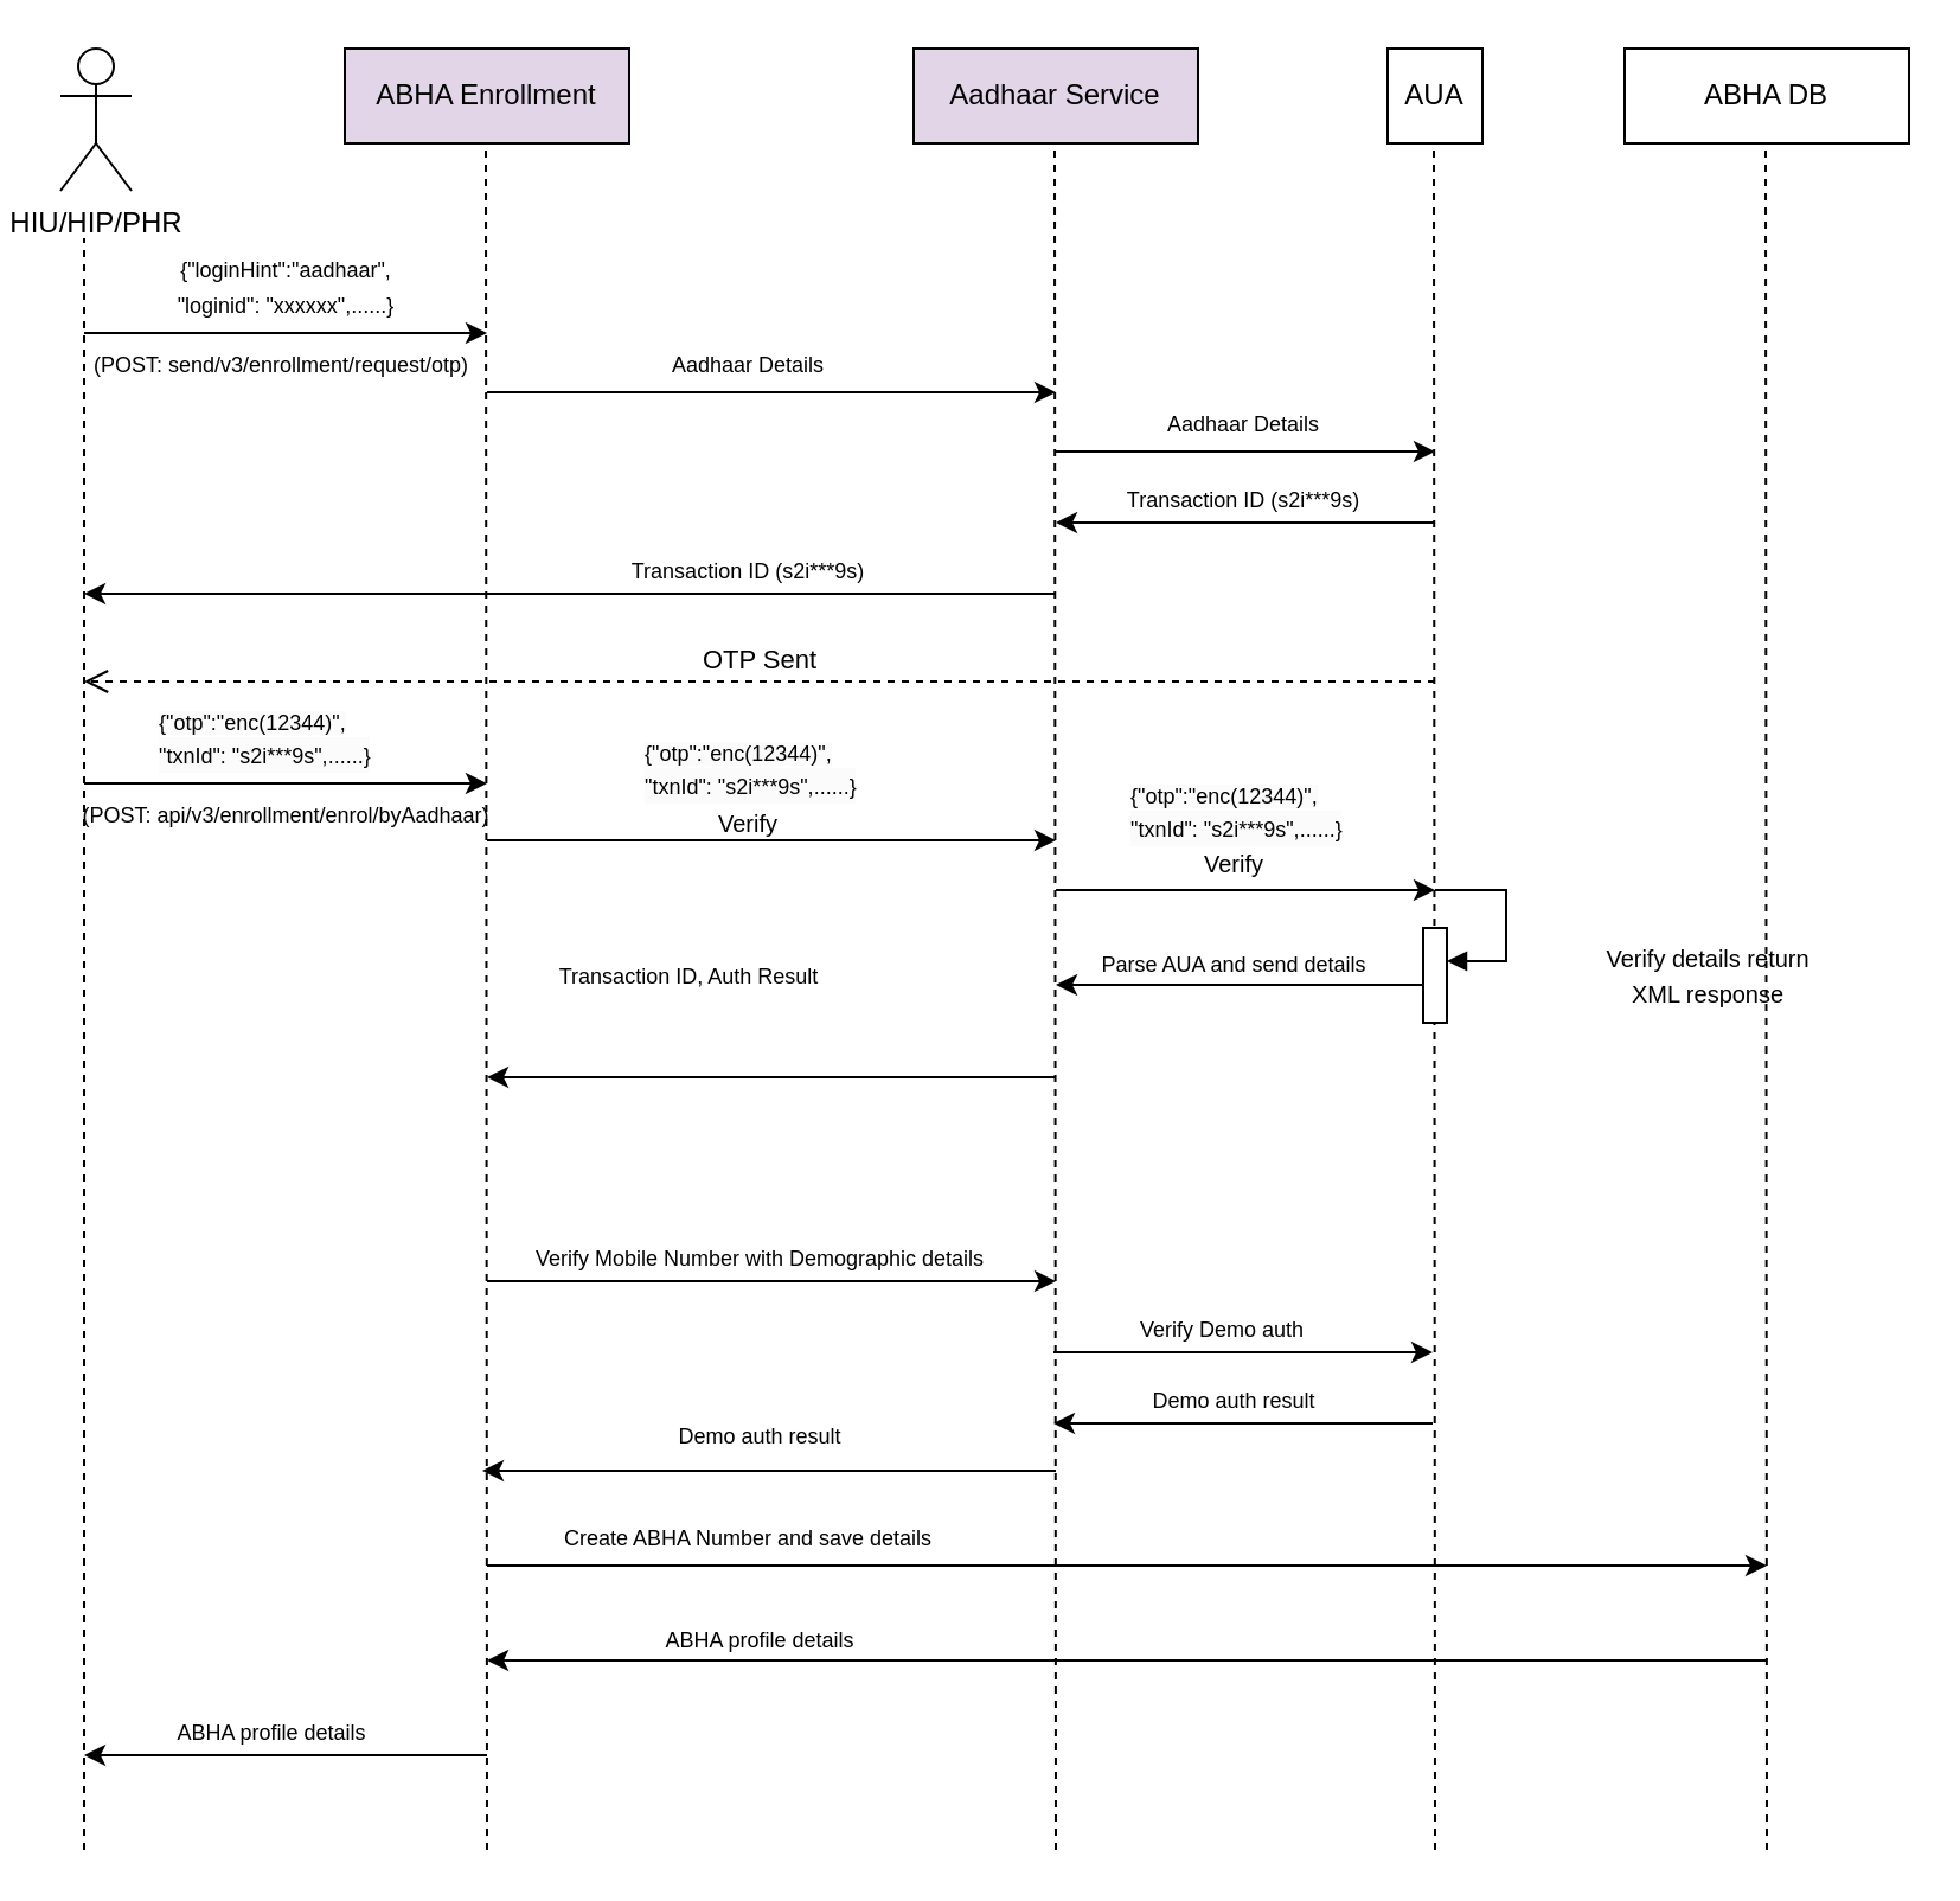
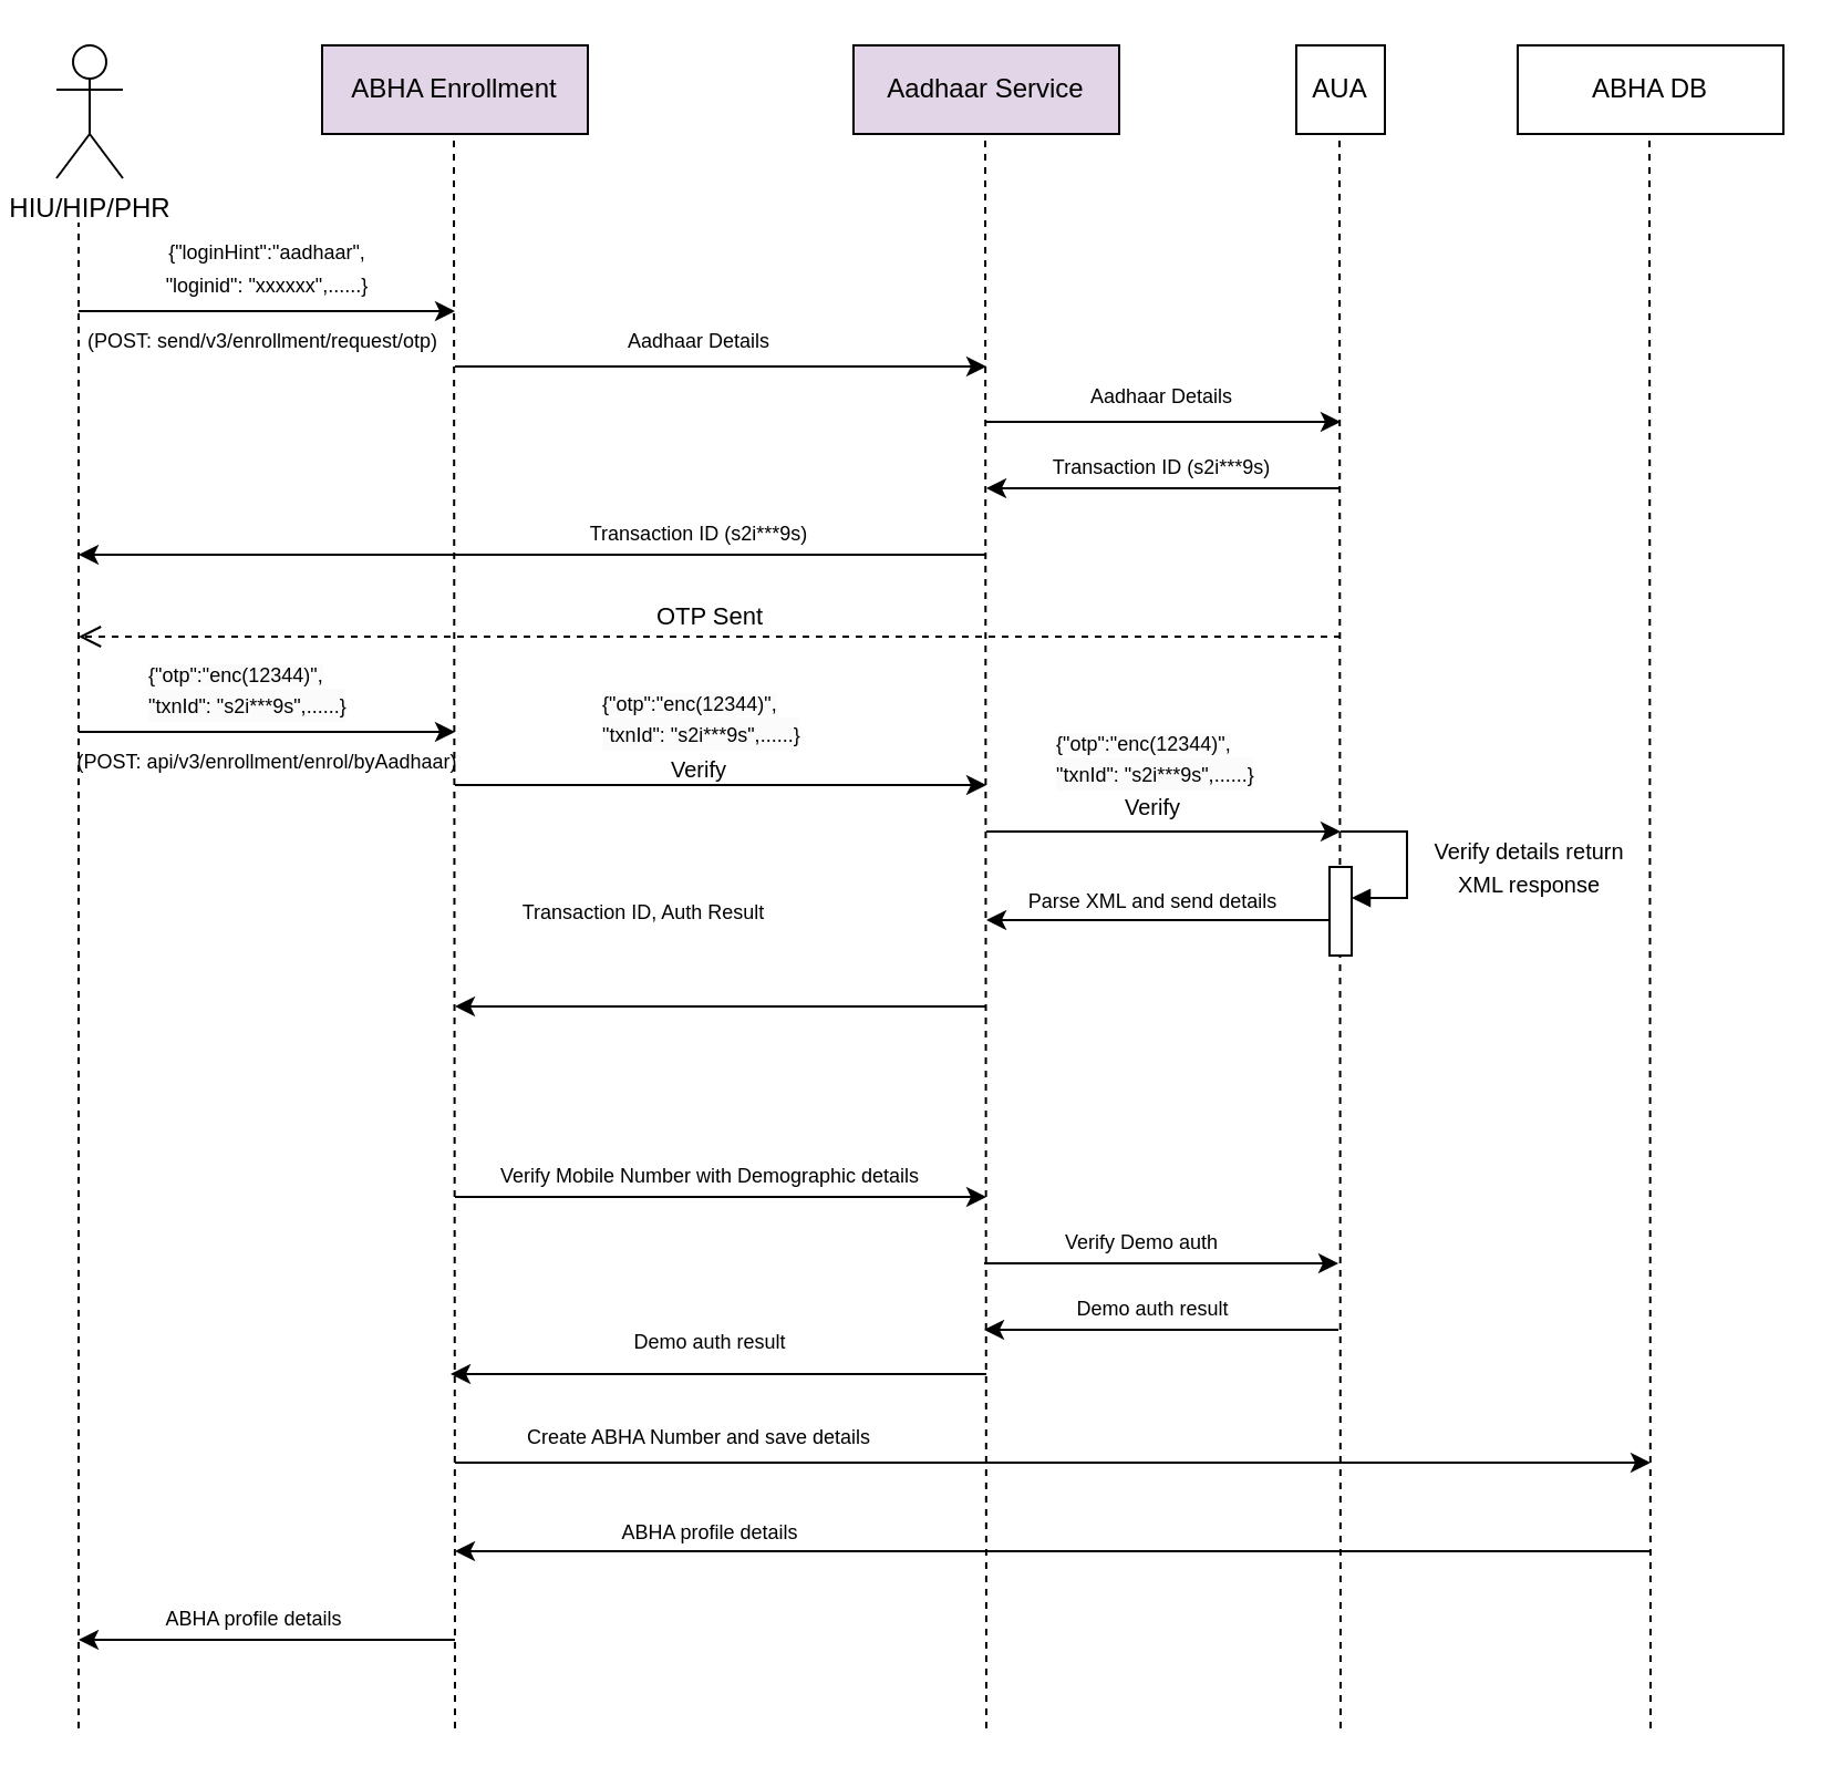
- <mxCell id="44" value="&lt;font style=&quot;font-size: 9px;&quot;&gt;Parse AUA and send details&lt;/font&gt;" style="text;html=1;align=center;verticalAlign=middle;resizable=0;points=[];autosize=1;strokeColor=none;fillColor=none;" parent="1" vertex="1"><mxGeometry x="450" y="391" width="140" height="30" as="geometry" /></mxCell>
+ <mxCell id="44" value="&lt;font style=&quot;font-size: 9px;&quot;&gt;Parse XML and send details&lt;/font&gt;" style="text;html=1;align=center;verticalAlign=middle;resizable=0;points=[];autosize=1;strokeColor=none;fillColor=none;" parent="1" vertex="1"><mxGeometry x="450" y="391" width="140" height="30" as="geometry" /></mxCell>
- <mxCell id="43" value="&lt;font size=&quot;1&quot;&gt;Verify details return &lt;br&gt;XML response&lt;/font&gt;" style="text;html=1;align=center;verticalAlign=middle;resizable=0;points=[];autosize=1;strokeColor=none;fillColor=none;" parent="1" vertex="1"><mxGeometry x="665" y="391" width="110" height="40" as="geometry" /></mxCell>
+ <mxCell id="43" value="&lt;font size=&quot;1&quot;&gt;Verify details return &lt;br&gt;XML response&lt;/font&gt;" style="text;html=1;align=center;verticalAlign=middle;resizable=0;points=[];autosize=1;strokeColor=none;fillColor=none;" parent="1" vertex="1"><mxGeometry x="635" y="371" width="110" height="40" as="geometry" /></mxCell>
